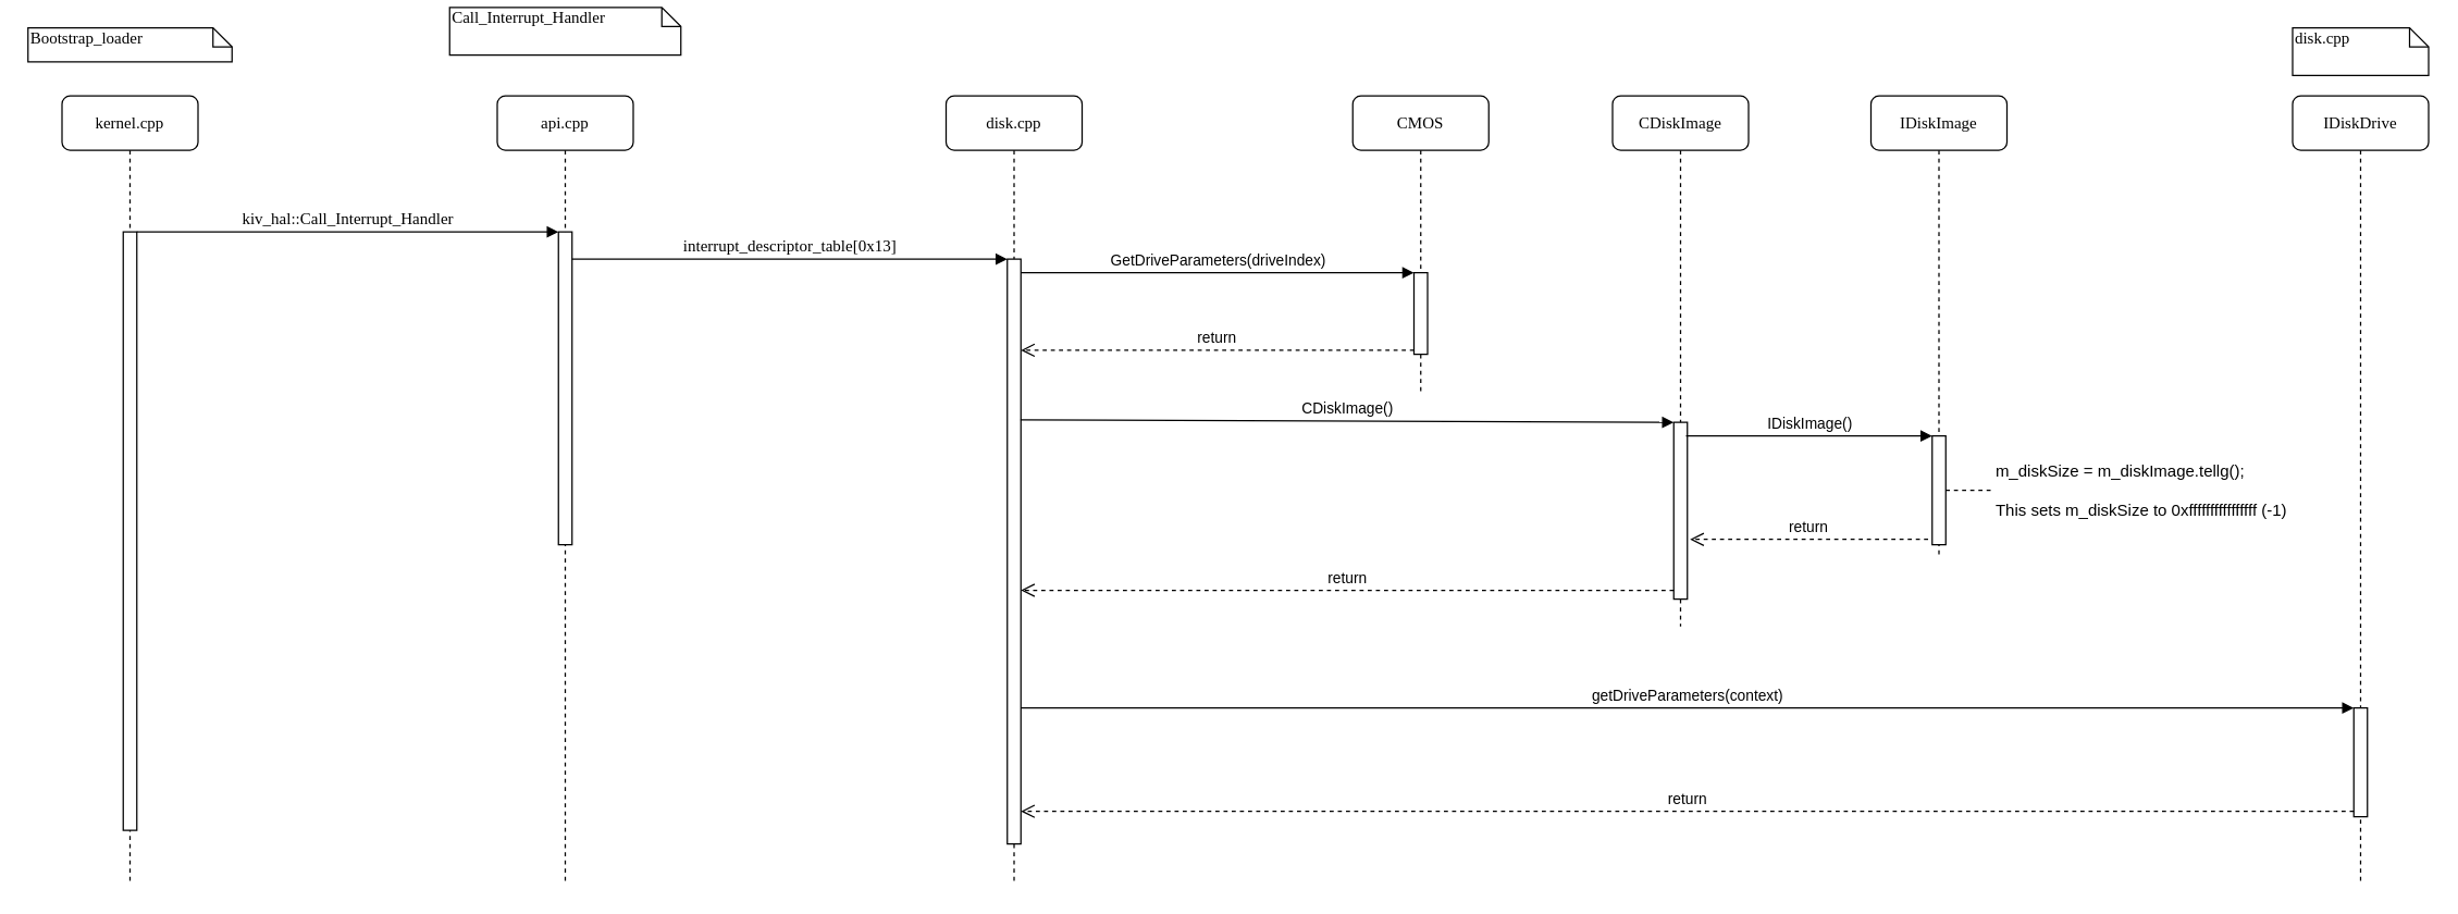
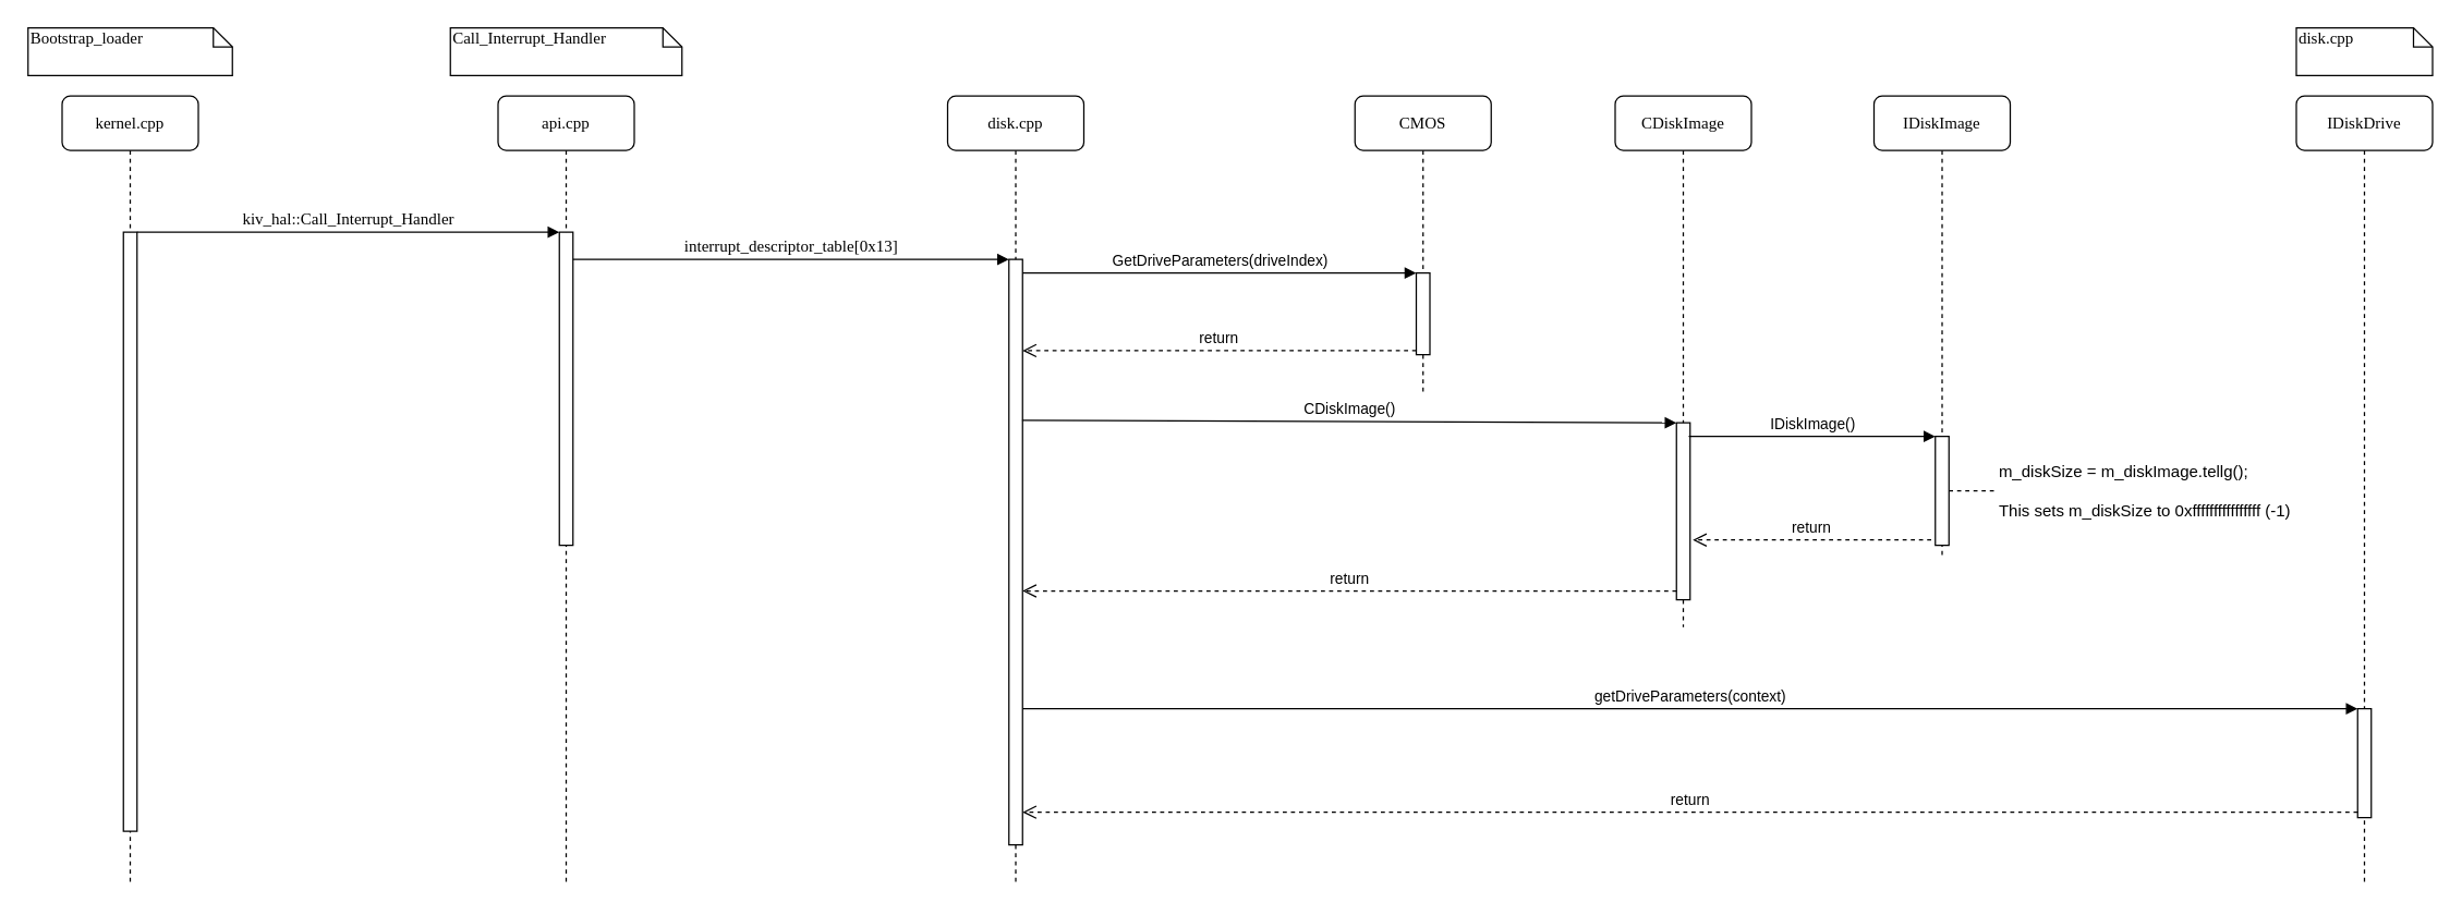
- <mxCell id="13" value="Call_Interrupt_Handler" style="shape=note;whiteSpace=wrap;html=1;size=14;verticalAlign=top;align=left;spacingTop=-6;rounded=0;shadow=0;comic=0;labelBackgroundColor=none;strokeColor=#000000;strokeWidth=1;fillColor=#FFFFFF;fontFamily=Verdana;fontSize=12;fontColor=#000000;" parent="1" vertex="1"><mxGeometry x="330" y="5" width="170" height="35" as="geometry" /></mxCell>
+ <mxCell id="13" value="Call_Interrupt_Handler" style="shape=note;whiteSpace=wrap;html=1;size=14;verticalAlign=top;align=left;spacingTop=-6;rounded=0;shadow=0;comic=0;labelBackgroundColor=none;strokeColor=#000000;strokeWidth=1;fillColor=#FFFFFF;fontFamily=Verdana;fontSize=12;fontColor=#000000;" parent="1" vertex="1"><mxGeometry x="330" y="20" width="170" height="35" as="geometry" /></mxCell>
- <mxCell id="12" value="Bootstrap_loader" style="shape=note;whiteSpace=wrap;html=1;size=14;verticalAlign=top;align=left;spacingTop=-6;rounded=0;shadow=0;comic=0;labelBackgroundColor=none;strokeColor=#000000;strokeWidth=1;fillColor=#FFFFFF;fontFamily=Verdana;fontSize=12;fontColor=#000000;" parent="1" vertex="1"><mxGeometry x="20" y="20" width="150" height="25" as="geometry" /></mxCell>
+ <mxCell id="12" value="Bootstrap_loader" style="shape=note;whiteSpace=wrap;html=1;size=14;verticalAlign=top;align=left;spacingTop=-6;rounded=0;shadow=0;comic=0;labelBackgroundColor=none;strokeColor=#000000;strokeWidth=1;fillColor=#FFFFFF;fontFamily=Verdana;fontSize=12;fontColor=#000000;" parent="1" vertex="1"><mxGeometry x="20" y="20" width="150" height="35" as="geometry" /></mxCell>
